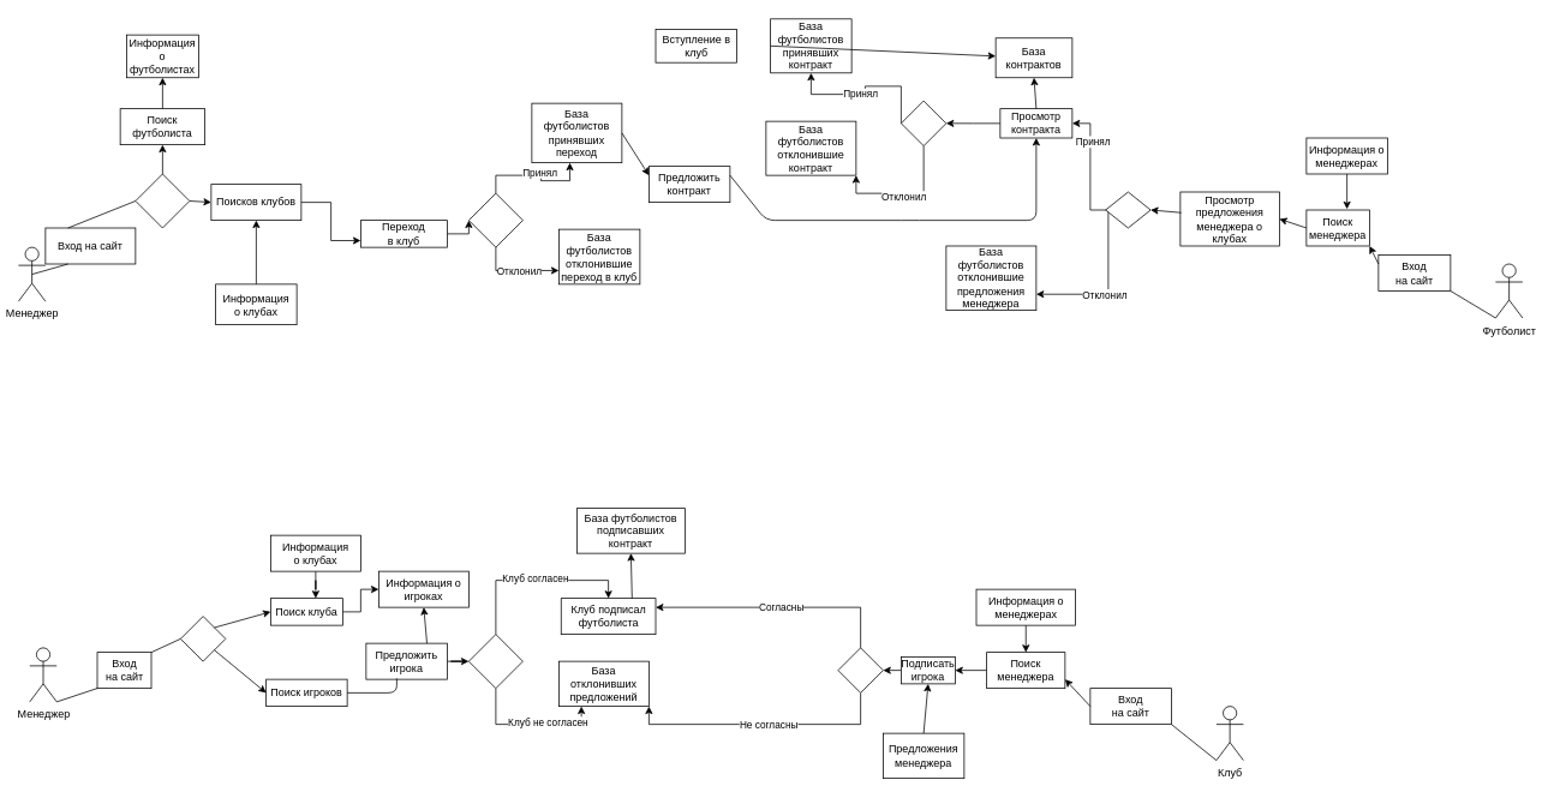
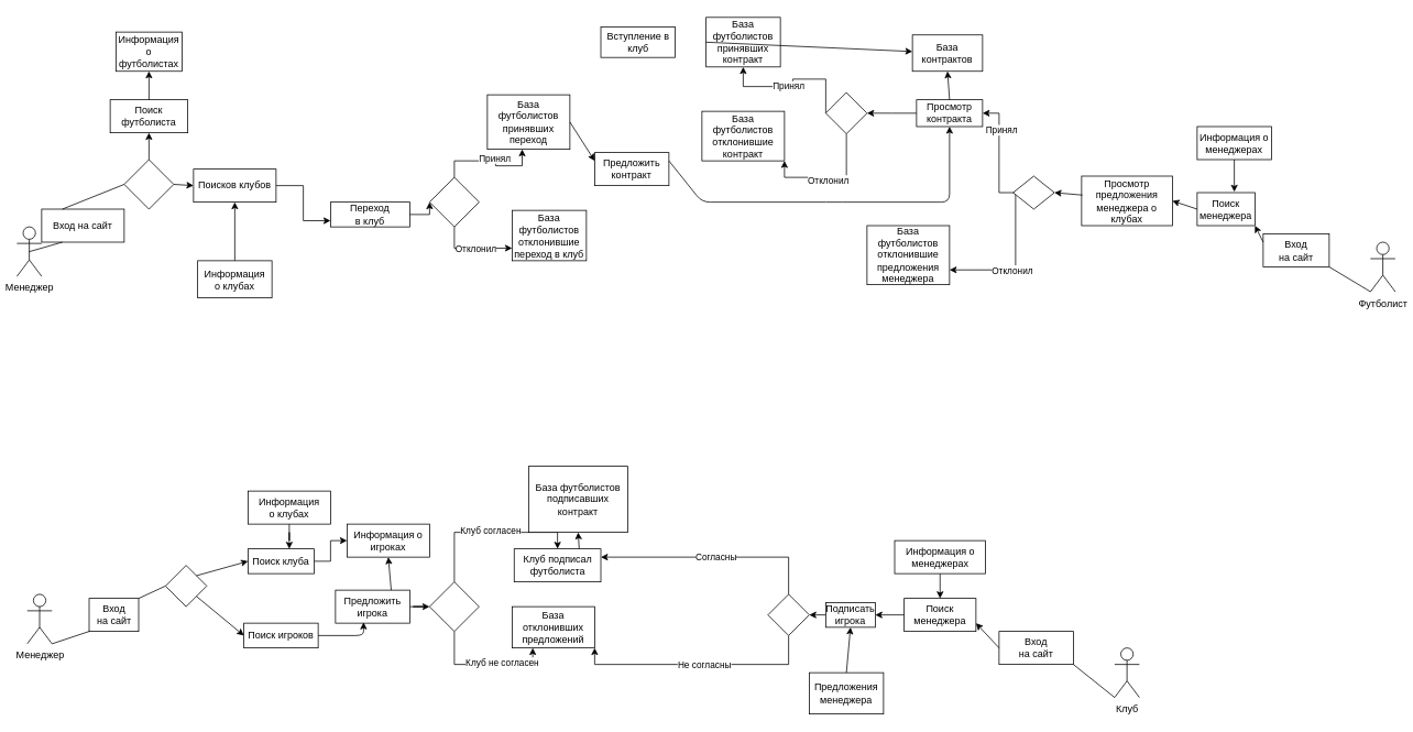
- <mxCell id="98" value="База футболистов&lt;br&gt;подписавших контракт" style="rounded=0;whiteSpace=wrap;html=1;" parent="1" vertex="1"><mxGeometry x="640" y="564" width="120" height="50" as="geometry" /></mxCell>
+ <mxCell id="98" value="База футболистов&lt;br&gt;подписавших контракт" style="rounded=0;whiteSpace=wrap;html=1;" parent="1" vertex="1"><mxGeometry x="640" y="564" width="120" height="80" as="geometry" /></mxCell>
- <mxCell id="64" value="" style="endArrow=none;html=1;exitX=1;exitY=0.5;exitDx=0;exitDy=0;entryX=0.378;entryY=0.975;entryDx=0;entryDy=0;entryPerimeter=0;" parent="1" source="61" target="63" edge="1"><mxGeometry width="50" height="50" relative="1" as="geometry"><mxPoint x="420" y="824" as="sourcePoint" /><mxPoint x="480" y="769" as="targetPoint" /><Array as="points"><mxPoint x="440" y="769" /></Array></mxGeometry></mxCell>
+ <mxCell id="64" value="" style="endArrow=classic;html=1;exitX=1;exitY=0.5;exitDx=0;exitDy=0;entryX=0.378;entryY=0.975;entryDx=0;entryDy=0;entryPerimeter=0;" parent="1" source="61" target="63" edge="1"><mxGeometry width="50" height="50" relative="1" as="geometry"><mxPoint x="420" y="824" as="sourcePoint" /><mxPoint x="480" y="769" as="targetPoint" /><Array as="points"><mxPoint x="440" y="769" /></Array></mxGeometry></mxCell>
